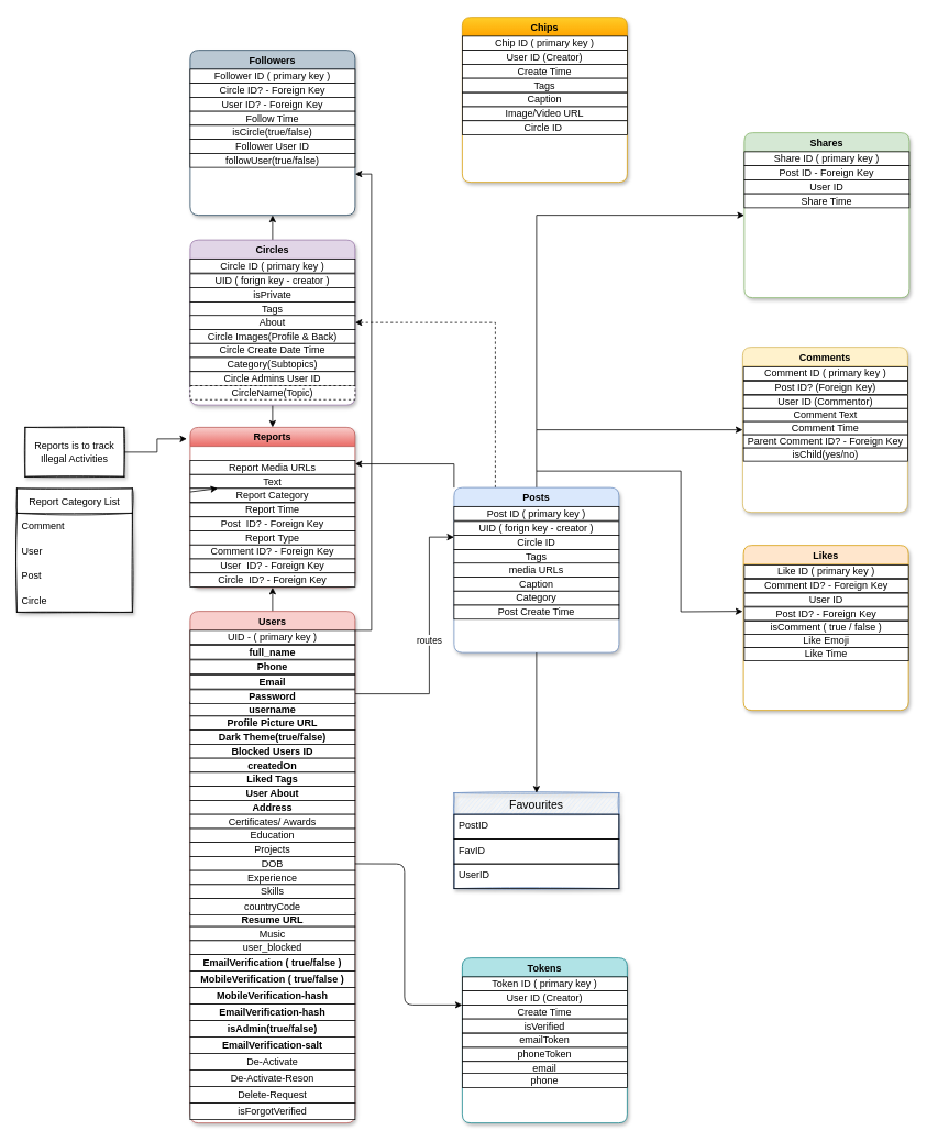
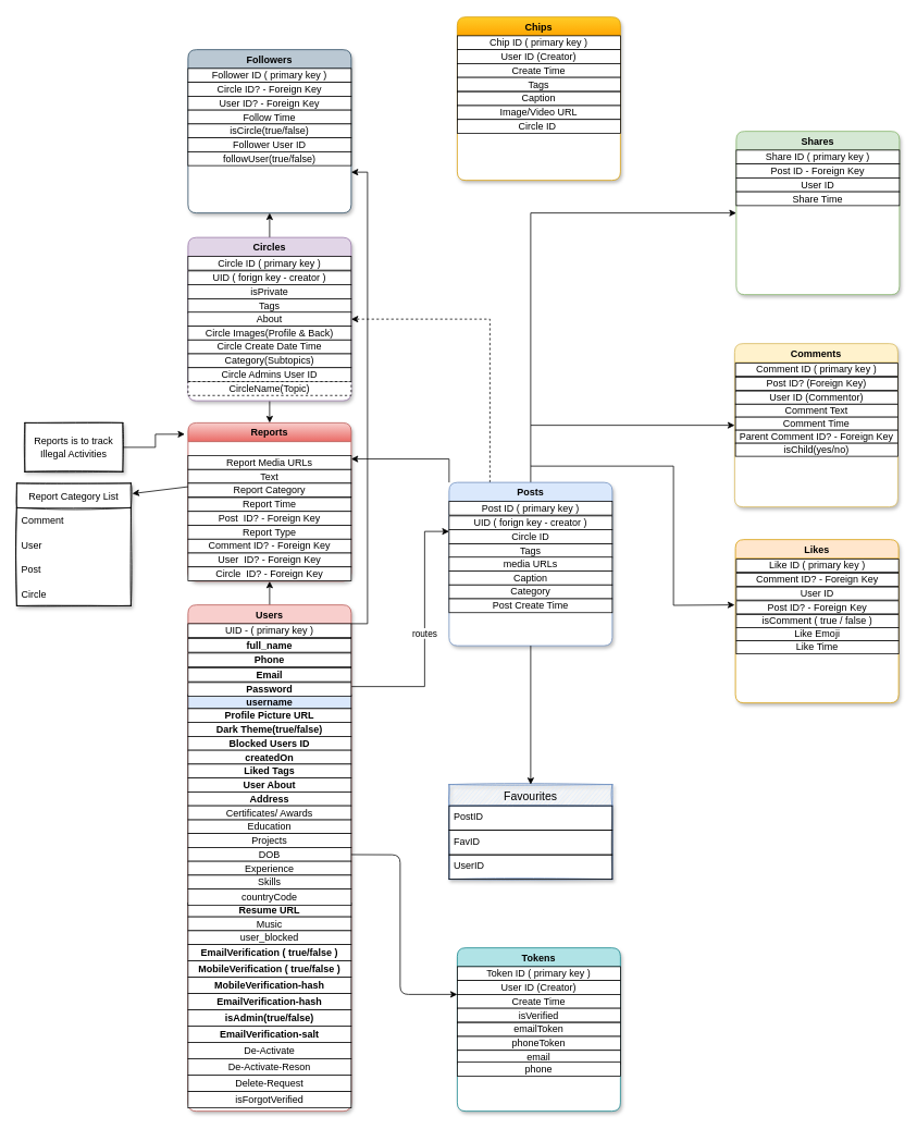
- <mxCell id="125" value="" style="endArrow=classic;html=1;rounded=0;exitX=0;exitY=0.25;exitDx=0;exitDy=0;" parent="1" source="97" target="95" edge="1"><mxGeometry width="50" height="50" relative="1" as="geometry"><mxPoint x="170" y="660" as="sourcePoint" /><mxPoint x="220" y="610" as="targetPoint" /></mxGeometry></mxCell>
+ <mxCell id="125" value="" style="endArrow=classic;html=1;rounded=0;entryX=1.012;entryY=0.085;entryDx=0;entryDy=0;entryPerimeter=0;exitX=0;exitY=0.25;exitDx=0;exitDy=0;" parent="1" source="97" target="120" edge="1"><mxGeometry width="50" height="50" relative="1" as="geometry"><mxPoint x="170" y="660" as="sourcePoint" /><mxPoint x="220" y="610" as="targetPoint" /></mxGeometry></mxCell>
- <mxCell id="6" value="&lt;b&gt;username&lt;/b&gt;" style="rounded=0;whiteSpace=wrap;html=1;" parent="4" vertex="1"><mxGeometry y="110" width="200" height="17" as="geometry" /></mxCell>
+ <mxCell id="6" value="&lt;b&gt;username&lt;/b&gt;" style="rounded=0;whiteSpace=wrap;html=1;fillColor=#dae8fc;" parent="4" vertex="1"><mxGeometry y="110" width="200" height="17" as="geometry" /></mxCell>
